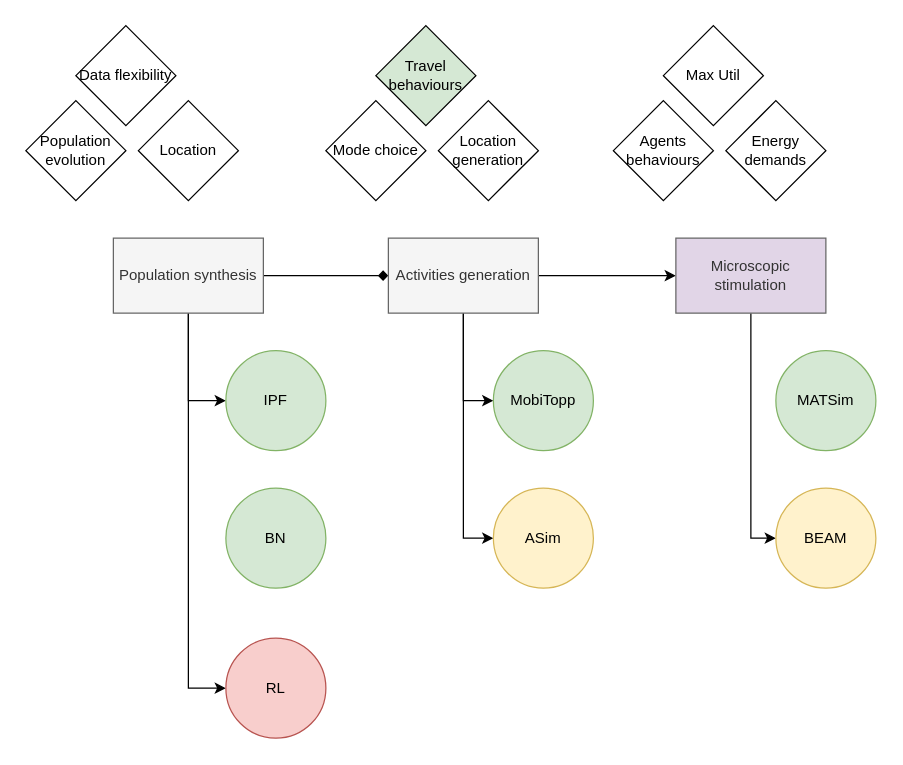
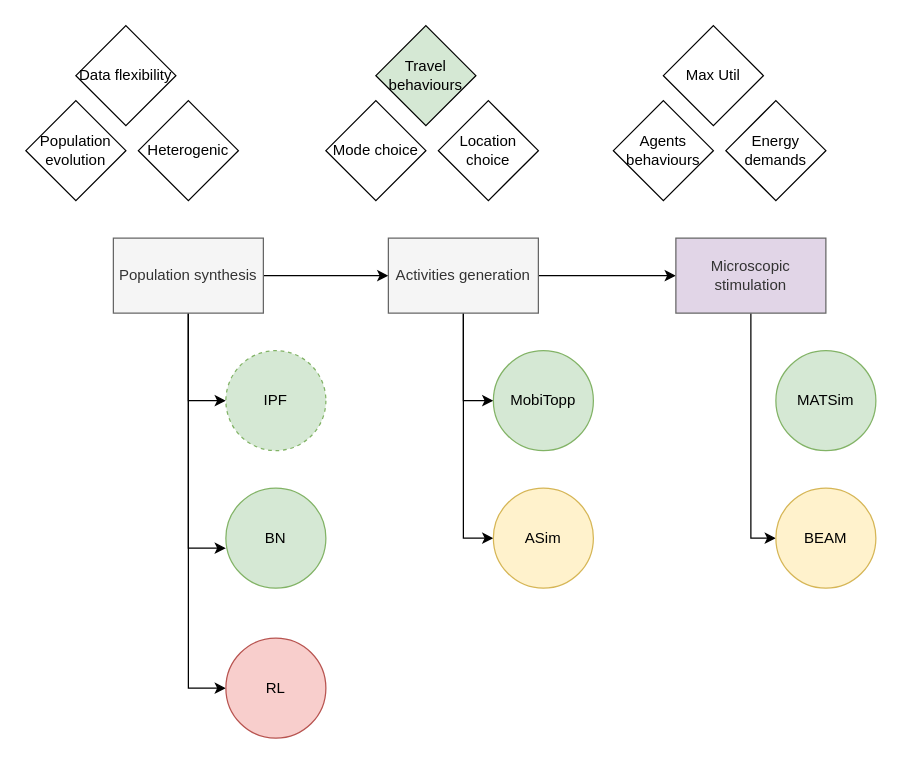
- <mxCell id="27" value="Location" style="rhombus;whiteSpace=wrap;html=1;" vertex="1" parent="1"><mxGeometry x="110" y="80" width="80" height="80" as="geometry" /></mxCell>
+ <mxCell id="27" value="Heterogenic" style="rhombus;whiteSpace=wrap;html=1;" vertex="1" parent="1"><mxGeometry x="110" y="80" width="80" height="80" as="geometry" /></mxCell>
- <mxCell id="22" value="Location generation" style="rhombus;whiteSpace=wrap;html=1;" vertex="1" parent="1"><mxGeometry x="350" y="80" width="80" height="80" as="geometry" /></mxCell>
+ <mxCell id="22" value="Location choice" style="rhombus;whiteSpace=wrap;html=1;" vertex="1" parent="1"><mxGeometry x="350" y="80" width="80" height="80" as="geometry" /></mxCell>
- <mxCell id="2" style="edgeStyle=orthogonalEdgeStyle;rounded=0;orthogonalLoop=1;jettySize=auto;html=1;exitX=1;exitY=0.5;exitDx=0;exitDy=0;entryX=0;entryY=0.5;entryDx=0;entryDy=0;endArrow=diamond;" edge="1" parent="1" source="6" target="10"><mxGeometry relative="1" as="geometry" /></mxCell>
+ <mxCell id="2" style="edgeStyle=orthogonalEdgeStyle;rounded=0;orthogonalLoop=1;jettySize=auto;html=1;exitX=1;exitY=0.5;exitDx=0;exitDy=0;entryX=0;entryY=0.5;entryDx=0;entryDy=0;" edge="1" parent="1" source="6" target="10"><mxGeometry relative="1" as="geometry" /></mxCell>
- <mxCell id="17" value="IPF" style="ellipse;whiteSpace=wrap;html=1;aspect=fixed;fillColor=#d5e8d4;strokeColor=#82b366;" vertex="1" parent="1"><mxGeometry x="180" y="280" width="80" height="80" as="geometry" /></mxCell>
+ <mxCell id="17" value="IPF" style="ellipse;whiteSpace=wrap;html=1;aspect=fixed;fillColor=#d5e8d4;strokeColor=#82b366;dashed=1;" vertex="1" parent="1"><mxGeometry x="180" y="280" width="80" height="80" as="geometry" /></mxCell>
+ <mxCell id="4" style="edgeStyle=orthogonalEdgeStyle;rounded=0;orthogonalLoop=1;jettySize=auto;html=1;entryX=0;entryY=0.6;entryDx=0;entryDy=0;entryPerimeter=0;" edge="1" parent="1" source="6" target="18"><mxGeometry relative="1" as="geometry" /></mxCell>
